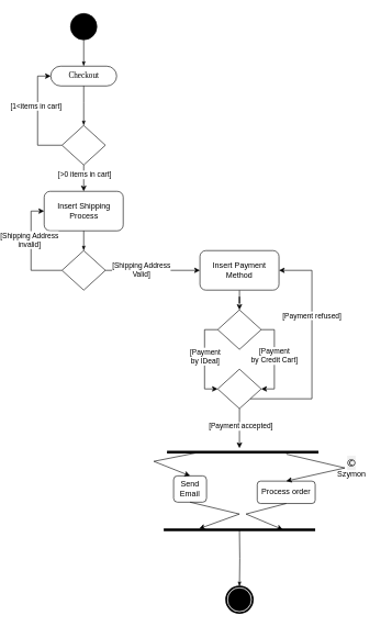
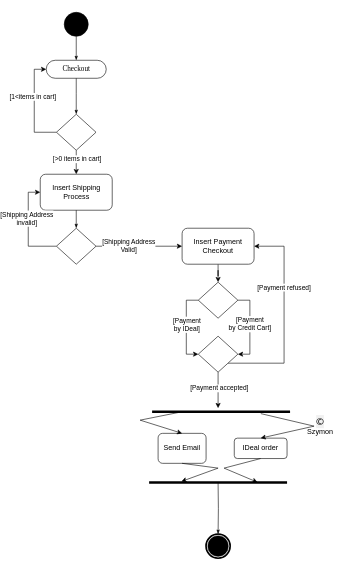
- <mxCell id="19" value="&lt;div&gt;Insert Payment&lt;/div&gt;&lt;div&gt;Method&lt;br&gt;&lt;/div&gt;" style="rounded=1;whiteSpace=wrap;html=1;" vertex="1" parent="1"><mxGeometry x="257" y="380" width="120" height="60" as="geometry" /></mxCell>
+ <mxCell id="19" value="&lt;div&gt;Insert Payment&lt;/div&gt;&lt;div&gt;Checkout&lt;br&gt;&lt;/div&gt;" style="rounded=1;whiteSpace=wrap;html=1;" vertex="1" parent="1"><mxGeometry x="257" y="380" width="120" height="60" as="geometry" /></mxCell>
- <mxCell id="27" value="Send Email" style="rounded=1;whiteSpace=wrap;html=1;" vertex="1" parent="1"><mxGeometry x="217" y="722" width="50" height="40" as="geometry" /></mxCell>
+ <mxCell id="27" value="Send Email" style="rounded=1;whiteSpace=wrap;html=1;" vertex="1" parent="1"><mxGeometry x="217" y="722" width="80" height="50" as="geometry" /></mxCell>
- <mxCell id="32" value="Process order" style="rounded=1;whiteSpace=wrap;html=1;" vertex="1" parent="1"><mxGeometry x="344" y="730" width="88" height="34" as="geometry" /></mxCell>
+ <mxCell id="32" value="IDeal order" style="rounded=1;whiteSpace=wrap;html=1;" vertex="1" parent="1"><mxGeometry x="344" y="730" width="88" height="34" as="geometry" /></mxCell>
